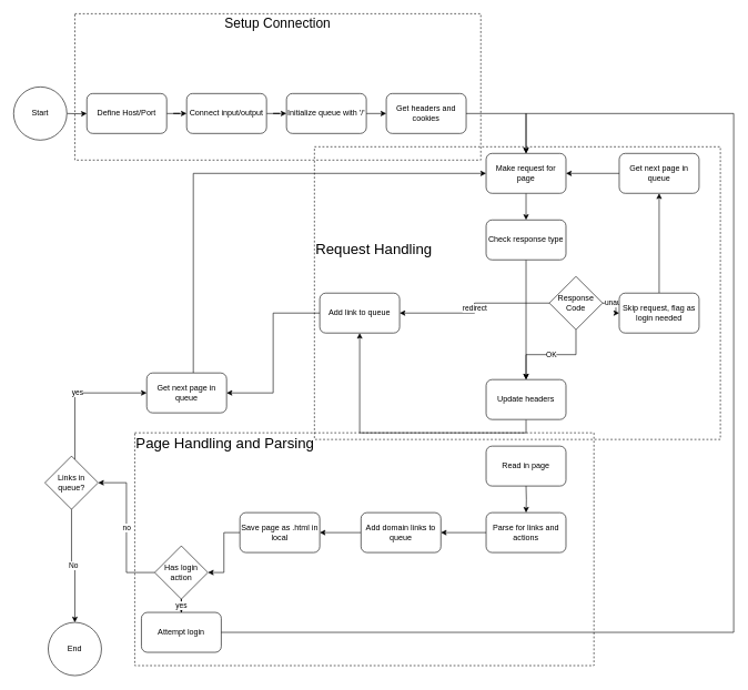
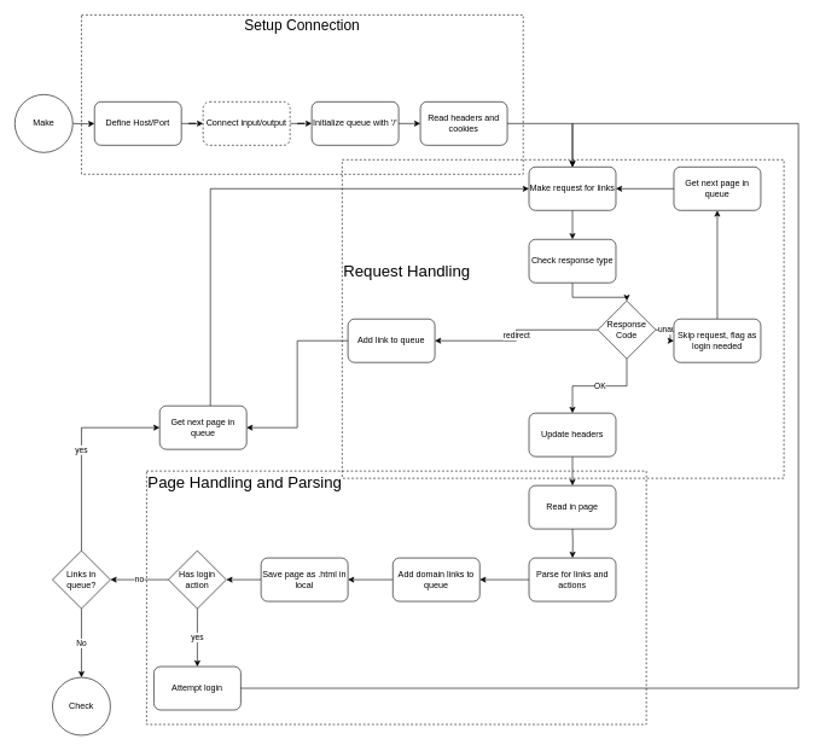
- <mxCell id="38" value="Start" style="ellipse;whiteSpace=wrap;html=1;aspect=fixed;" parent="1" vertex="1"><mxGeometry x="20" y="130" width="80" height="80" as="geometry" /></mxCell>
+ <mxCell id="38" value="Make" style="ellipse;whiteSpace=wrap;html=1;aspect=fixed;" parent="1" vertex="1"><mxGeometry x="20" y="130" width="80" height="80" as="geometry" /></mxCell>
- <mxCell id="8" value="Connect input/output" style="rounded=1;whiteSpace=wrap;html=1;" parent="1" vertex="1"><mxGeometry x="280" y="140" width="120" height="60" as="geometry" /></mxCell>
+ <mxCell id="8" value="Connect input/output" style="rounded=1;whiteSpace=wrap;html=1;dashed=1;" parent="1" vertex="1"><mxGeometry x="280" y="140" width="120" height="60" as="geometry" /></mxCell>
- <mxCell id="10" value="Get headers and cookies" style="rounded=1;whiteSpace=wrap;html=1;" parent="1" vertex="1"><mxGeometry x="580" y="140" width="120" height="60" as="geometry" /></mxCell>
+ <mxCell id="10" value="Read headers and cookies" style="rounded=1;whiteSpace=wrap;html=1;" parent="1" vertex="1"><mxGeometry x="580" y="140" width="120" height="60" as="geometry" /></mxCell>
- <mxCell id="12" value="Make request for page" style="rounded=1;whiteSpace=wrap;html=1;" parent="1" vertex="1"><mxGeometry x="730" y="230" width="120" height="60" as="geometry" /></mxCell>
+ <mxCell id="12" value="Make request for links" style="rounded=1;whiteSpace=wrap;html=1;" parent="1" vertex="1"><mxGeometry x="730" y="230" width="120" height="60" as="geometry" /></mxCell>
- <mxCell id="21" style="edgeStyle=orthogonalEdgeStyle;rounded=0;orthogonalLoop=1;jettySize=auto;html=1;" parent="1" source="22" target="49" edge="1"><mxGeometry relative="1" as="geometry" /></mxCell>
+ <mxCell id="21" style="edgeStyle=orthogonalEdgeStyle;rounded=0;orthogonalLoop=1;jettySize=auto;html=1;" parent="1" source="22" target="26" edge="1"><mxGeometry relative="1" as="geometry" /></mxCell>
- <mxCell id="48" style="edgeStyle=orthogonalEdgeStyle;rounded=0;orthogonalLoop=1;jettySize=auto;html=1;exitX=0.5;exitY=1;exitDx=0;exitDy=0;" parent="1" source="49" target="40" edge="1"><mxGeometry relative="1" as="geometry" /></mxCell>
+ <mxCell id="48" style="edgeStyle=orthogonalEdgeStyle;rounded=0;orthogonalLoop=1;jettySize=auto;html=1;exitX=0.5;exitY=1;exitDx=0;exitDy=0;entryX=0.5;entryY=0;entryDx=0;entryDy=0;" parent="1" source="49" target="14" edge="1"><mxGeometry relative="1" as="geometry" /></mxCell>
- <mxCell id="33" value="Links in queue?" style="rhombus;whiteSpace=wrap;html=1;" parent="1" vertex="1"><mxGeometry x="67" y="685" width="80" height="80" as="geometry" /></mxCell>
+ <mxCell id="33" value="Links in queue?" style="rhombus;whiteSpace=wrap;html=1;" parent="1" vertex="1"><mxGeometry x="72" y="760" width="80" height="80" as="geometry" /></mxCell>
- <mxCell id="45" value="Has login action" style="rhombus;whiteSpace=wrap;html=1;" parent="1" vertex="1"><mxGeometry x="232" y="820" width="80" height="80" as="geometry" /></mxCell>
+ <mxCell id="45" value="Has login action" style="rhombus;whiteSpace=wrap;html=1;" parent="1" vertex="1"><mxGeometry x="232" y="760" width="80" height="80" as="geometry" /></mxCell>
- <mxCell id="36" value="End" style="ellipse;whiteSpace=wrap;html=1;aspect=fixed;" parent="1" vertex="1"><mxGeometry x="72" y="935" width="80" height="80" as="geometry" /></mxCell>
+ <mxCell id="36" value="Check" style="ellipse;whiteSpace=wrap;html=1;aspect=fixed;" parent="1" vertex="1"><mxGeometry x="72" y="935" width="80" height="80" as="geometry" /></mxCell>
